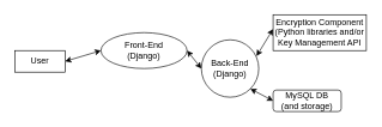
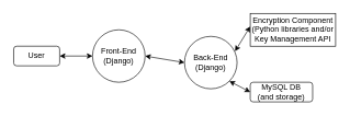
- <mxCell id="3" value="Front-End&lt;div&gt;(Django)&lt;/div&gt;" style="ellipse;whiteSpace=wrap;html=1;aspect=fixed;" vertex="1" parent="1"><mxGeometry x="140" y="45" width="120" height="50" as="geometry" /></mxCell>
+ <mxCell id="3" value="Front-End&lt;div&gt;(Django)&lt;/div&gt;" style="ellipse;whiteSpace=wrap;html=1;aspect=fixed;" vertex="1" parent="1"><mxGeometry x="140" y="45" width="80" height="80" as="geometry" /></mxCell>
- <mxCell id="2" value="User" style="rounded=0;whiteSpace=wrap;html=1;" vertex="1" parent="1"><mxGeometry x="20" y="70" width="70" height="30" as="geometry" /></mxCell>
+ <mxCell id="2" value="User" style="whiteSpace=wrap;html=1;rounded=1;" vertex="1" parent="1"><mxGeometry x="20" y="70" width="70" height="30" as="geometry" /></mxCell>
